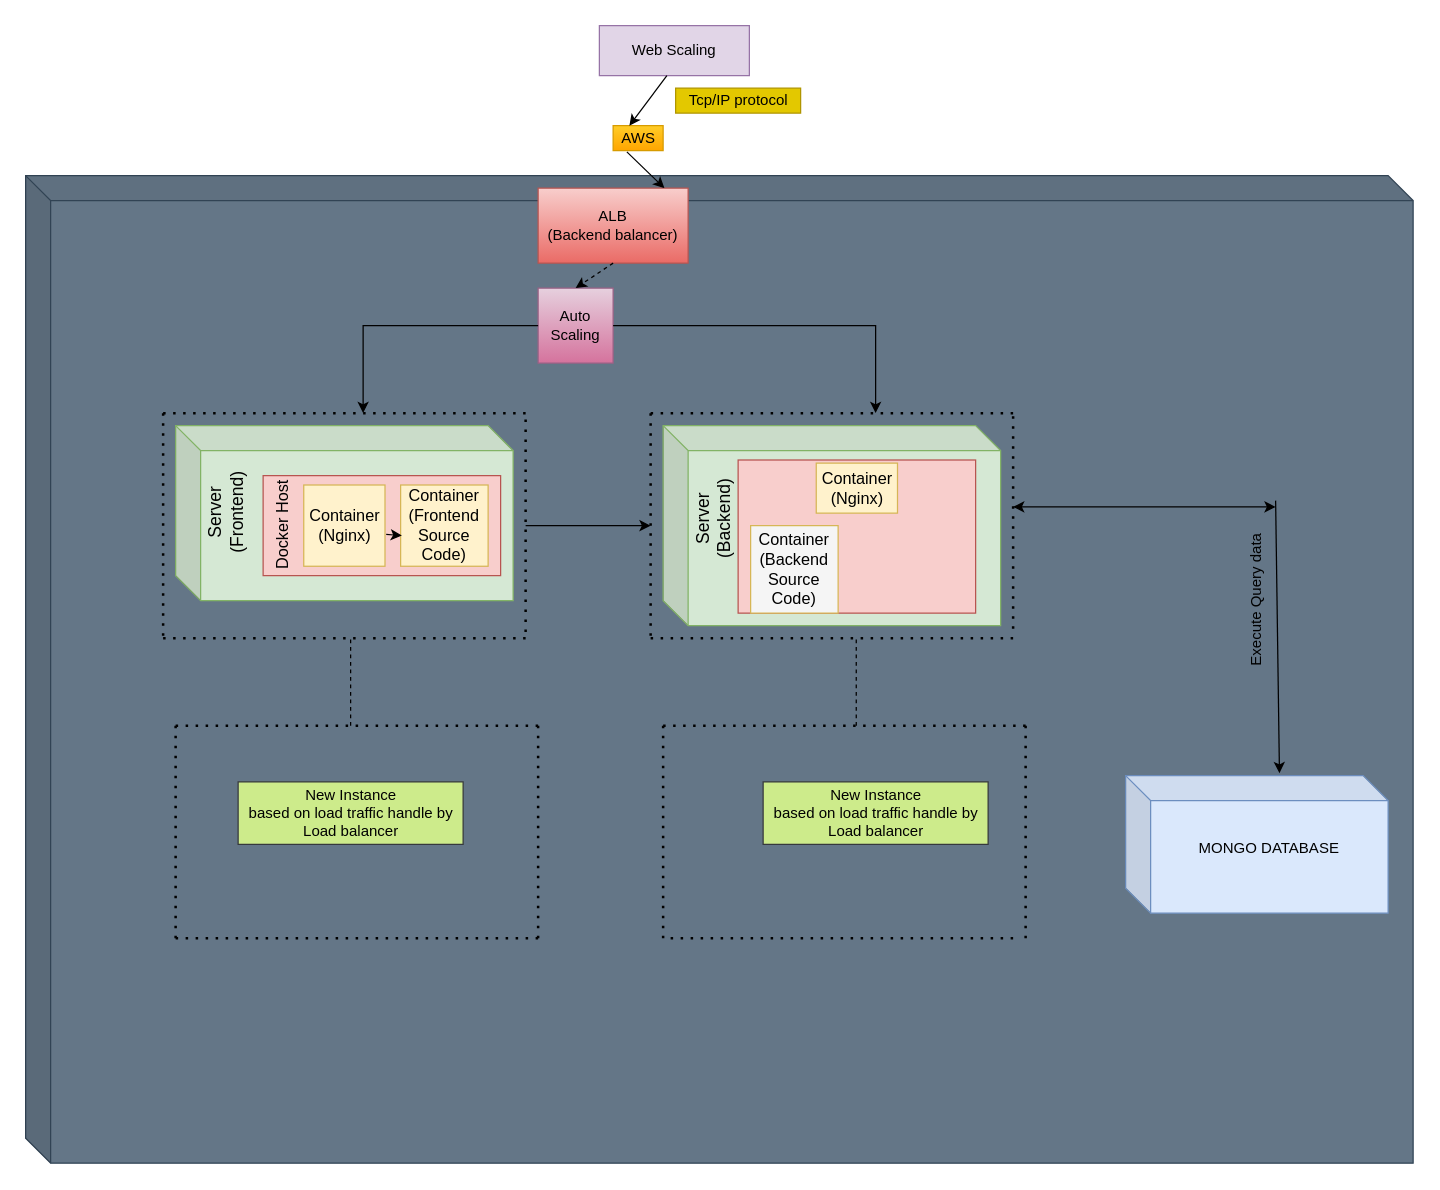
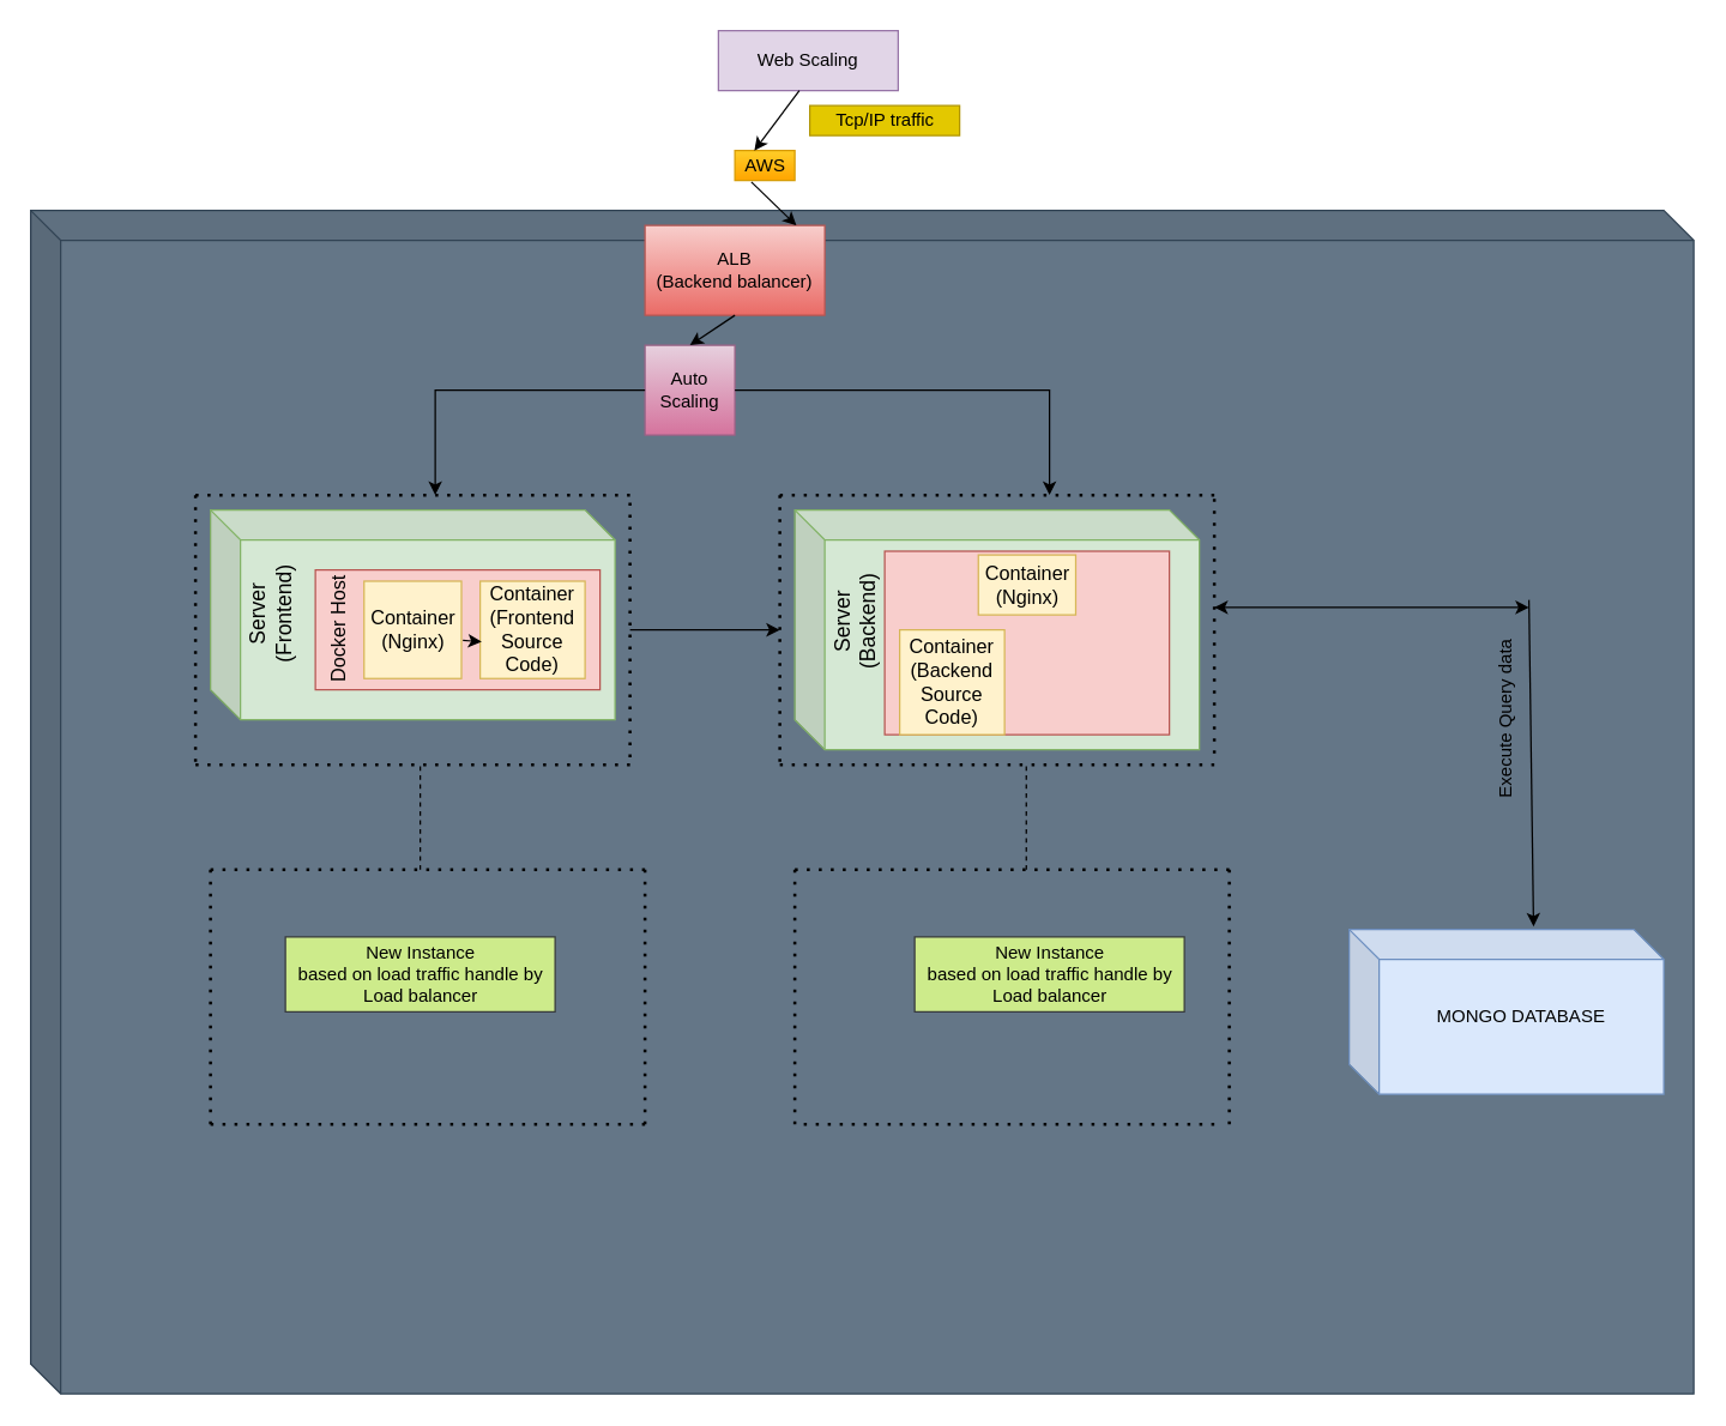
- <mxCell id="48" value="Tcp/IP protocol" style="text;html=1;align=center;verticalAlign=middle;resizable=0;points=[];autosize=1;strokeColor=#B09500;fillColor=#e3c800;fontColor=#000000;" parent="1" vertex="1"><mxGeometry x="540" y="70" width="100" height="20" as="geometry" /></mxCell>
+ <mxCell id="48" value="Tcp/IP traffic" style="text;html=1;align=center;verticalAlign=middle;resizable=0;points=[];autosize=1;strokeColor=#B09500;fillColor=#e3c800;fontColor=#000000;" parent="1" vertex="1"><mxGeometry x="540" y="70" width="100" height="20" as="geometry" /></mxCell>
- <mxCell id="13" value="" style="endArrow=classic;html=1;rounded=0;entryX=0.5;entryY=0;entryDx=0;entryDy=0;exitX=0.5;exitY=1;exitDx=0;exitDy=0;dashed=1;" parent="1" source="11" target="12" edge="1"><mxGeometry width="50" height="50" relative="1" as="geometry"><mxPoint x="390" y="180" as="sourcePoint" /><mxPoint x="400" y="200" as="targetPoint" /></mxGeometry></mxCell>
+ <mxCell id="13" value="" style="endArrow=classic;html=1;rounded=0;entryX=0.5;entryY=0;entryDx=0;entryDy=0;exitX=0.5;exitY=1;exitDx=0;exitDy=0;" parent="1" source="11" target="12" edge="1"><mxGeometry width="50" height="50" relative="1" as="geometry"><mxPoint x="390" y="180" as="sourcePoint" /><mxPoint x="400" y="200" as="targetPoint" /></mxGeometry></mxCell>
- <mxCell id="33" value="&lt;div&gt;Container&lt;/div&gt;&lt;div&gt;(Backend Source Code)&lt;br&gt;&lt;/div&gt;" style="rounded=0;whiteSpace=wrap;html=1;fontSize=13;direction=south;fillColor=#f5f5f5;strokeColor=#d6b656;" parent="1" vertex="1"><mxGeometry x="600" y="420" width="70" height="70" as="geometry" /></mxCell>
+ <mxCell id="33" value="&lt;div&gt;Container&lt;/div&gt;&lt;div&gt;(Backend Source Code)&lt;br&gt;&lt;/div&gt;" style="rounded=0;whiteSpace=wrap;html=1;fontSize=13;direction=south;fillColor=#fff2cc;strokeColor=#d6b656;" parent="1" vertex="1"><mxGeometry x="600" y="420" width="70" height="70" as="geometry" /></mxCell>
